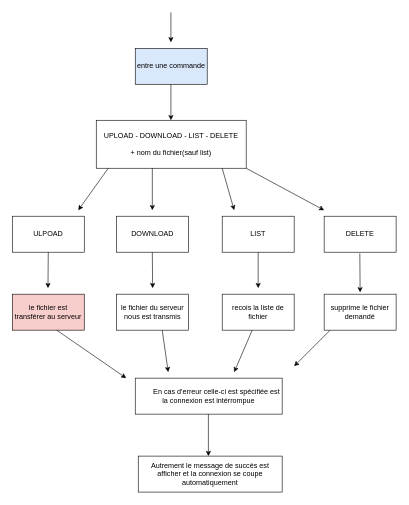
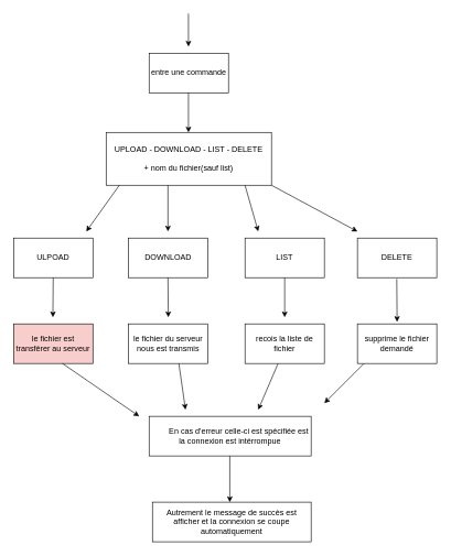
- <mxCell id="3" value="entre une commande " style="rounded=0;whiteSpace=wrap;html=1;fillColor=#dae8fc;" vertex="1" parent="1"><mxGeometry x="225" y="80" width="120" height="60" as="geometry" /></mxCell>
+ <mxCell id="3" value="entre une commande " style="rounded=0;whiteSpace=wrap;html=1;" vertex="1" parent="1"><mxGeometry x="225" y="80" width="120" height="60" as="geometry" /></mxCell>
